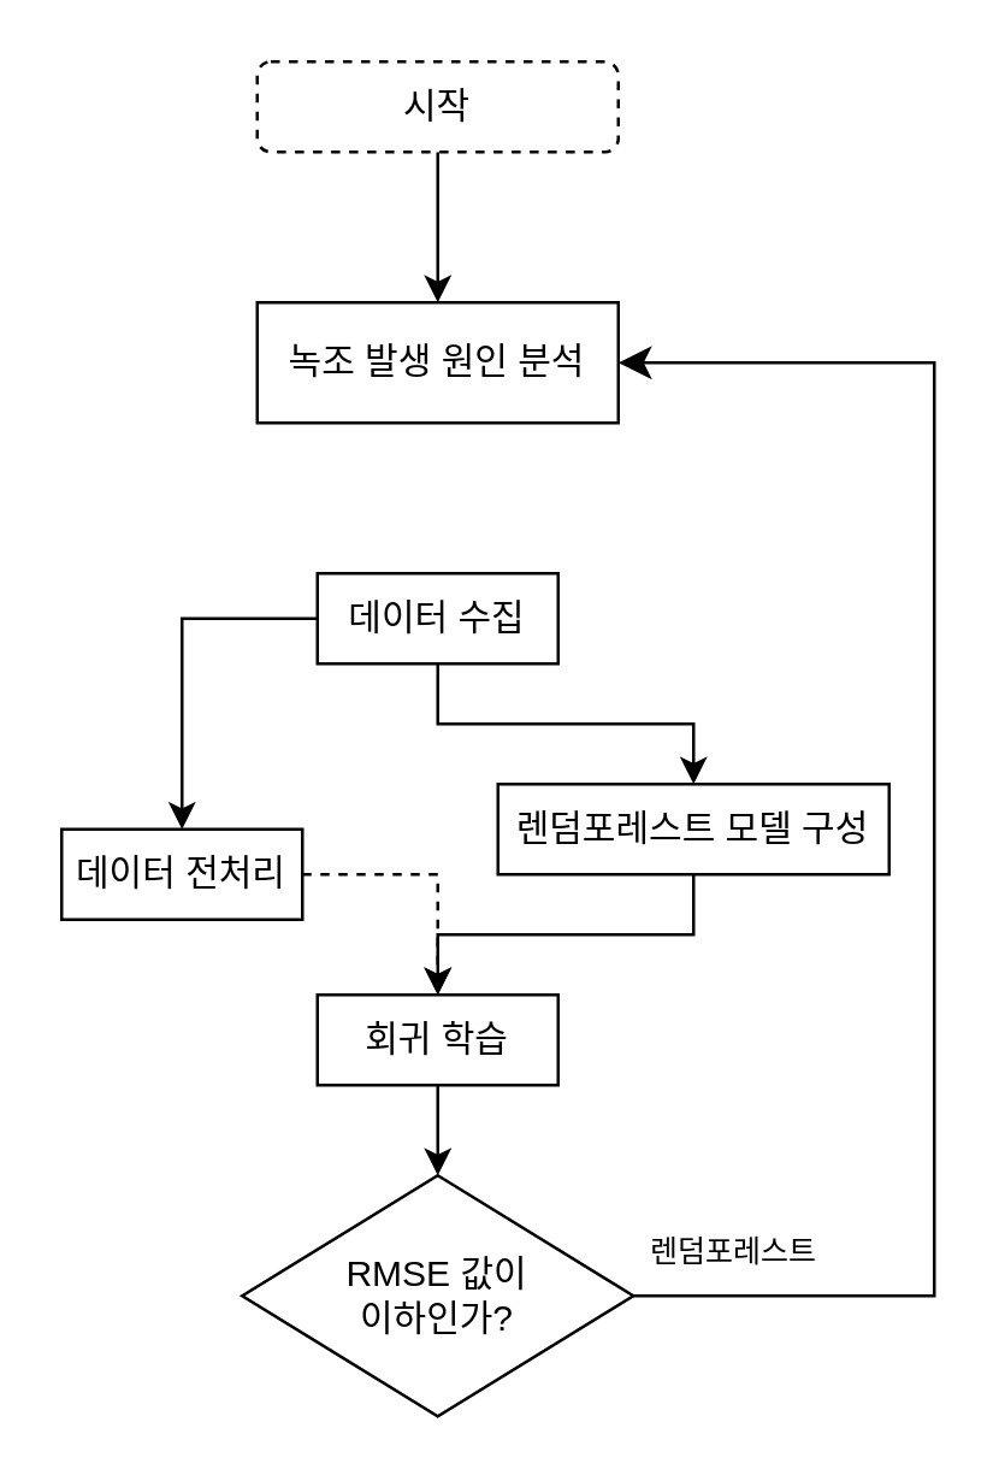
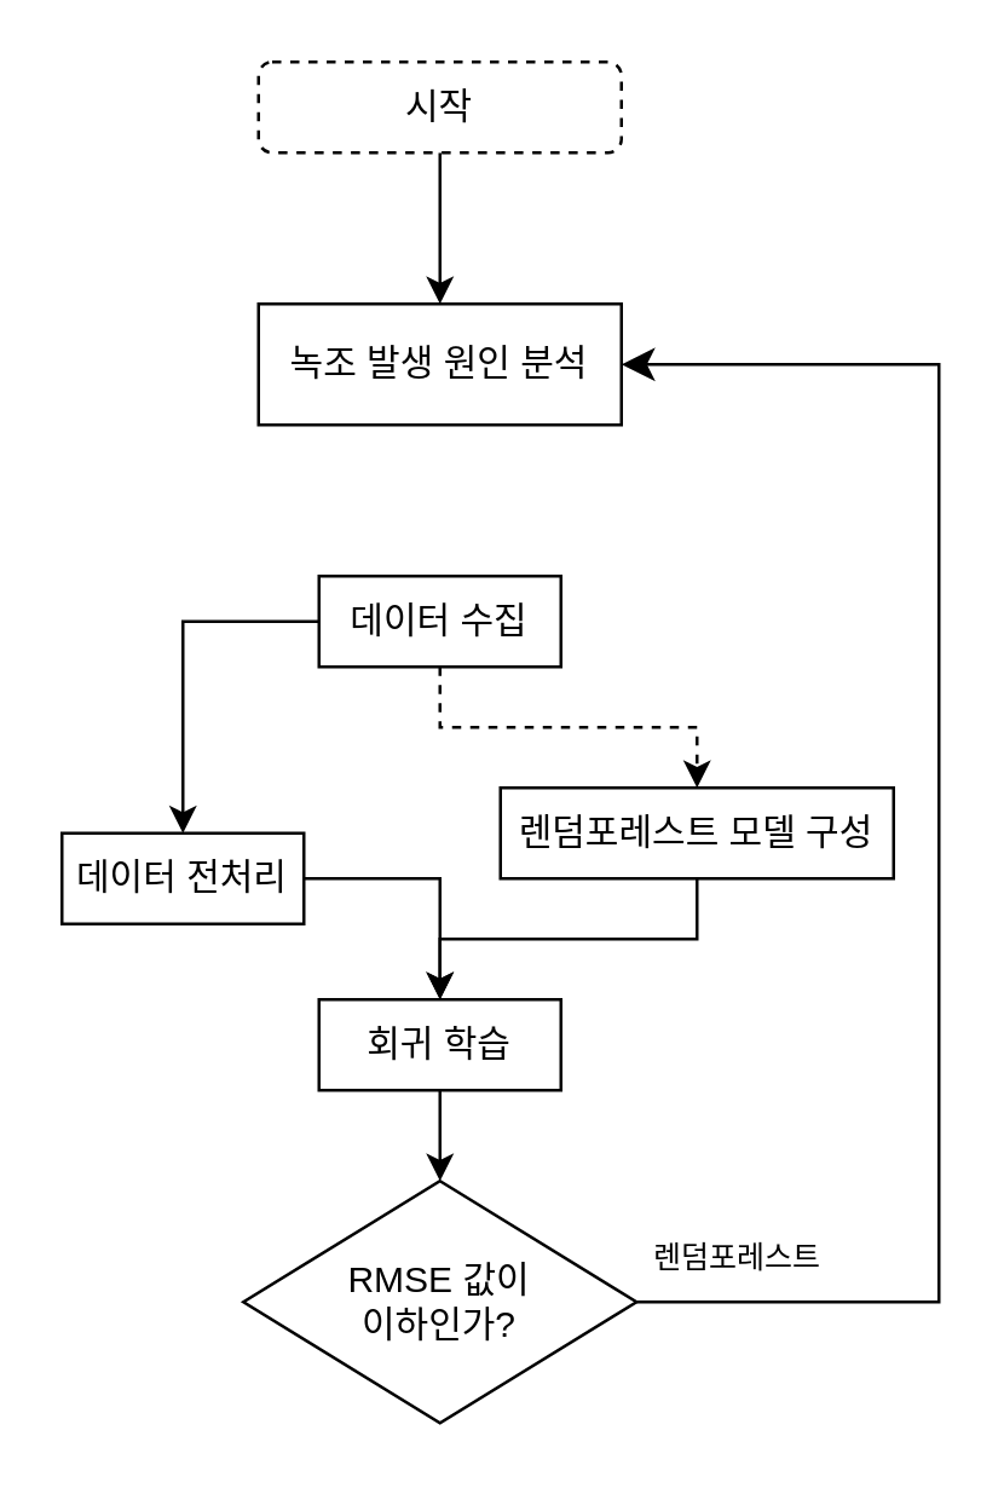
- <mxCell id="4" value="" style="edgeStyle=orthogonalEdgeStyle;rounded=0;orthogonalLoop=1;jettySize=auto;html=1;" edge="1" parent="1" source="5" target="13"><mxGeometry relative="1" as="geometry" /></mxCell>
+ <mxCell id="4" value="" style="edgeStyle=orthogonalEdgeStyle;rounded=0;orthogonalLoop=1;jettySize=auto;html=1;dashed=1;" edge="1" parent="1" source="5" target="13"><mxGeometry relative="1" as="geometry" /></mxCell>
- <mxCell id="6" value="" style="edgeStyle=orthogonalEdgeStyle;rounded=0;orthogonalLoop=1;jettySize=auto;html=1;dashed=1;" edge="1" parent="1" source="7" target="11"><mxGeometry relative="1" as="geometry" /></mxCell>
+ <mxCell id="6" value="" style="edgeStyle=orthogonalEdgeStyle;rounded=0;orthogonalLoop=1;jettySize=auto;html=1;" edge="1" parent="1" source="7" target="11"><mxGeometry relative="1" as="geometry" /></mxCell>
